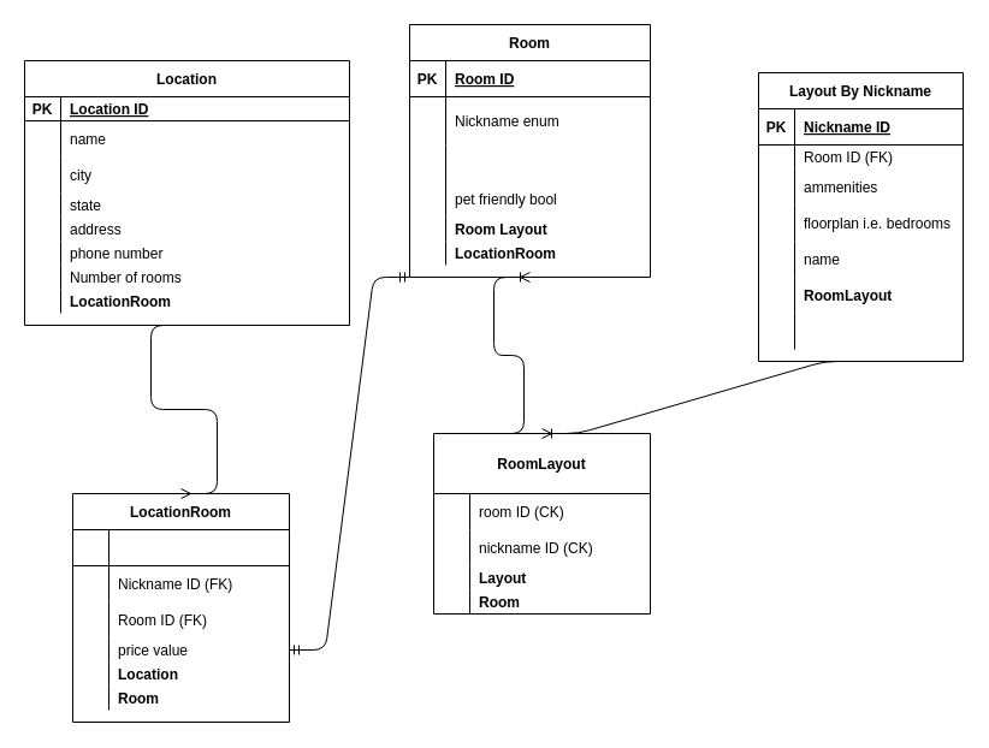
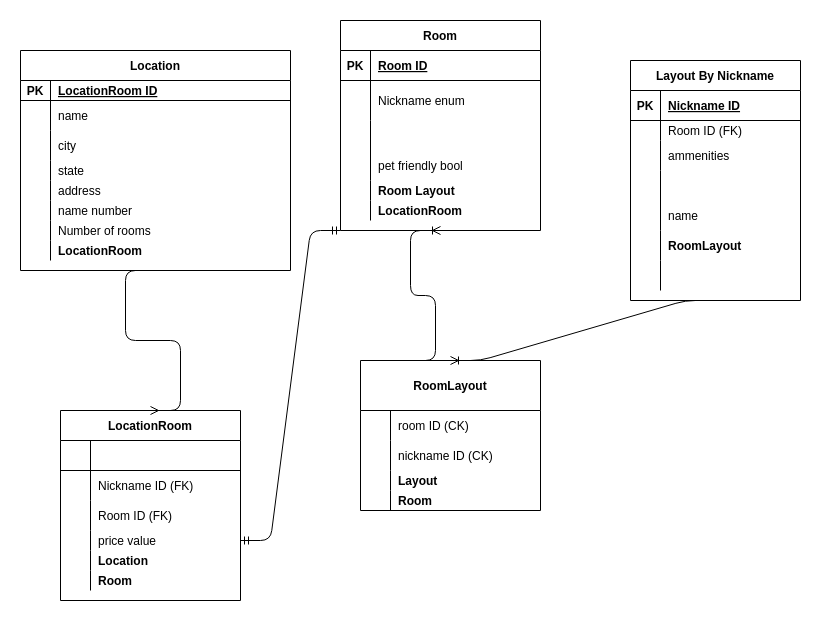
- <mxCell id="5" value="Location ID" style="shape=partialRectangle;connectable=0;fillColor=none;top=0;left=0;bottom=0;right=0;align=left;spacingLeft=6;fontStyle=5;overflow=hidden;" parent="3" vertex="1"><mxGeometry x="30" width="240" height="20" as="geometry" /></mxCell>
+ <mxCell id="5" value="LocationRoom ID" style="shape=partialRectangle;connectable=0;fillColor=none;top=0;left=0;bottom=0;right=0;align=left;spacingLeft=6;fontStyle=5;overflow=hidden;" parent="3" vertex="1"><mxGeometry x="30" width="240" height="20" as="geometry" /></mxCell>
- <mxCell id="57" value="floorplan i.e. bedrooms" style="shape=partialRectangle;connectable=0;fillColor=none;top=0;left=0;bottom=0;right=0;align=left;spacingLeft=6;overflow=hidden;" parent="55" vertex="1"><mxGeometry x="30" width="140" height="30" as="geometry" /></mxCell>
- <mxCell id="20" value="phone number" style="shape=partialRectangle;connectable=0;fillColor=none;top=0;left=0;bottom=0;right=0;align=left;spacingLeft=6;overflow=hidden;" parent="18" vertex="1"><mxGeometry x="30" width="240" height="20" as="geometry" /></mxCell>
+ <mxCell id="20" value="name number" style="shape=partialRectangle;connectable=0;fillColor=none;top=0;left=0;bottom=0;right=0;align=left;spacingLeft=6;overflow=hidden;" parent="18" vertex="1"><mxGeometry x="30" width="240" height="20" as="geometry" /></mxCell>
